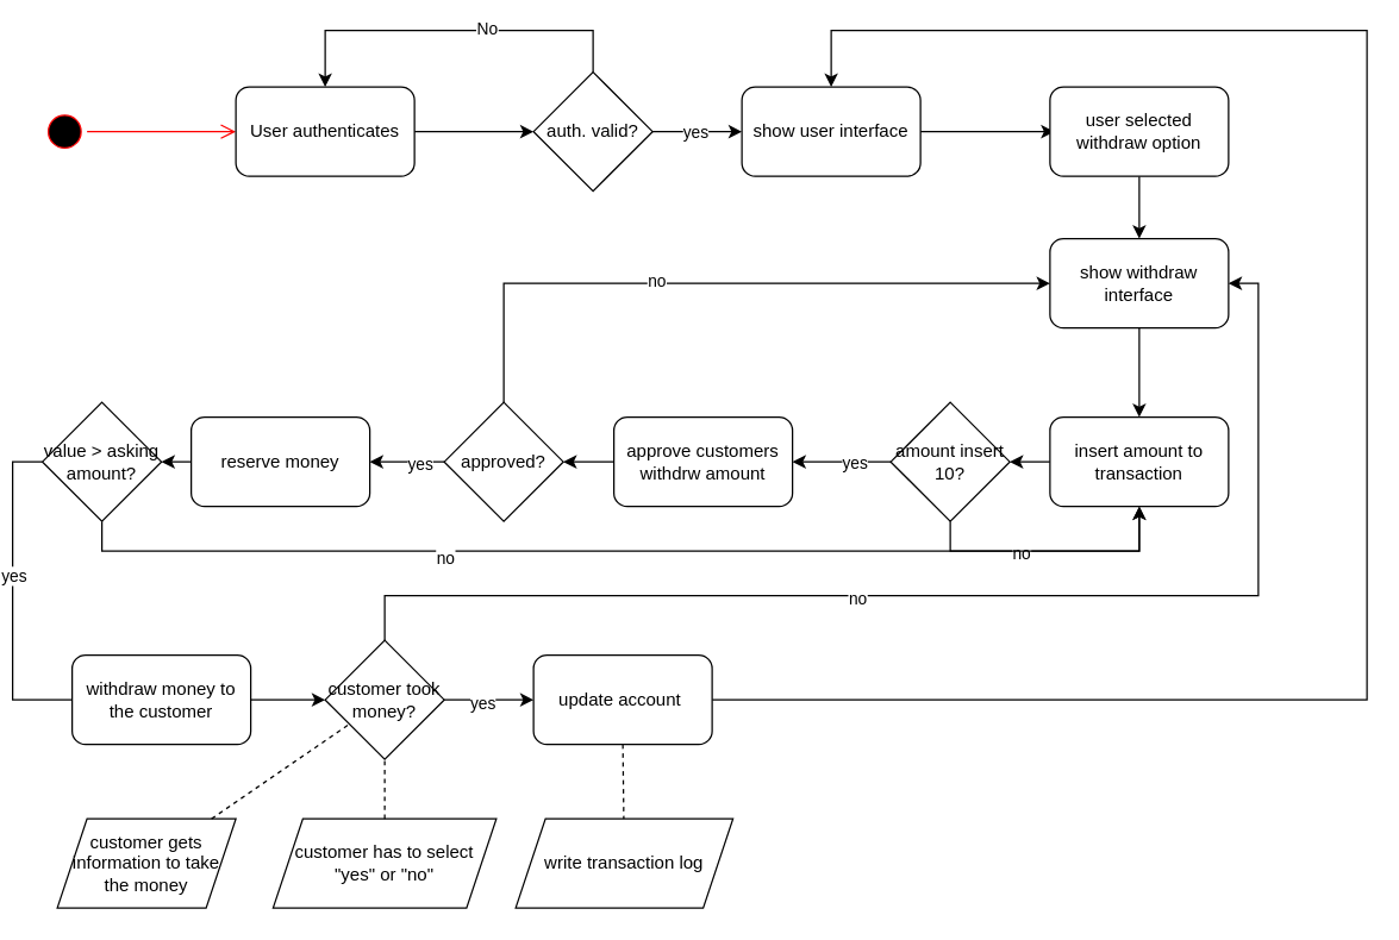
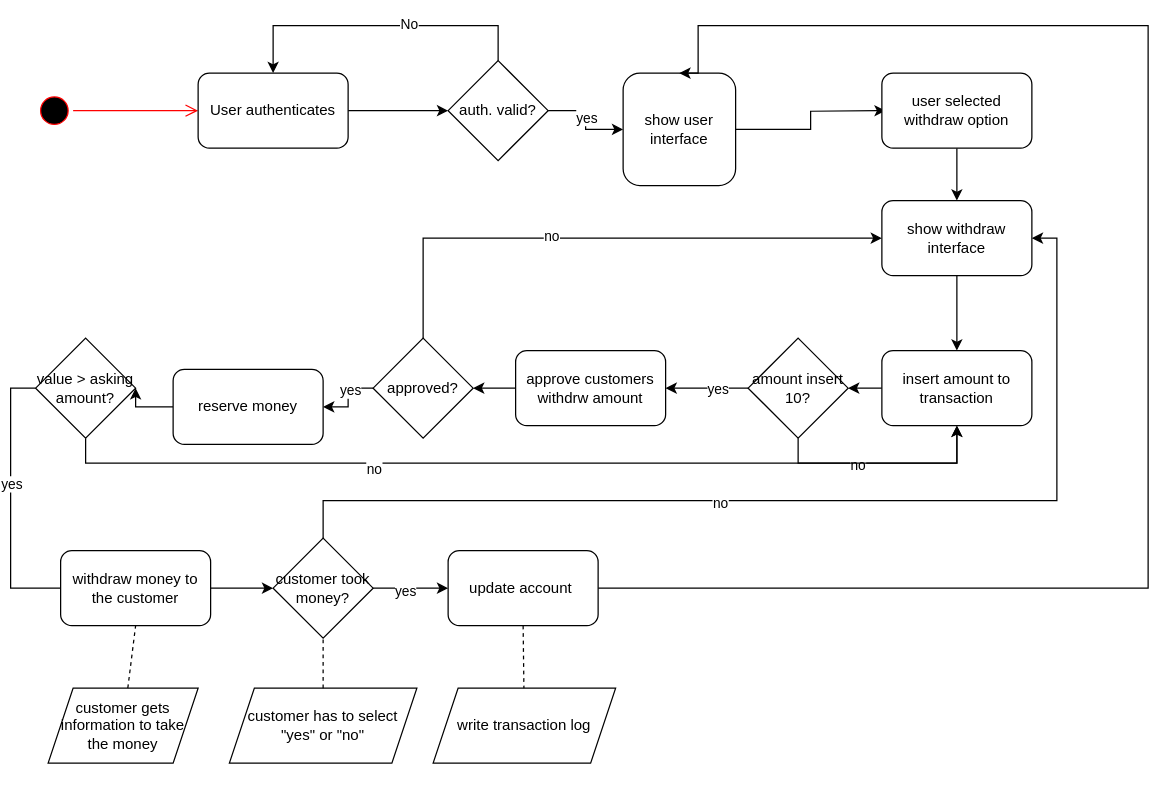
- <mxCell id="12" value="show user interface" style="rounded=1;whiteSpace=wrap;html=1;" vertex="1" parent="1"><mxGeometry x="490" y="58" width="120" height="60" as="geometry" /></mxCell>
+ <mxCell id="12" value="show user interface" style="rounded=1;whiteSpace=wrap;html=1;" vertex="1" parent="1"><mxGeometry x="490" y="58" width="90" height="90" as="geometry" /></mxCell>
- <mxCell id="30" value="reserve money" style="rounded=1;whiteSpace=wrap;html=1;" vertex="1" parent="1"><mxGeometry x="120" y="280" width="120" height="60" as="geometry" /></mxCell>
+ <mxCell id="30" value="reserve money" style="rounded=1;whiteSpace=wrap;html=1;" vertex="1" parent="1"><mxGeometry x="130" y="295" width="120" height="60" as="geometry" /></mxCell>
- <mxCell id="41" value="" style="endArrow=none;dashed=1;html=1;rounded=0;" edge="1" parent="1" source="40" target="46"><mxGeometry width="50" height="50" relative="1" as="geometry"><mxPoint x="420" y="600" as="sourcePoint" /><mxPoint x="470" y="550" as="targetPoint" /></mxGeometry></mxCell>
+ <mxCell id="41" value="" style="endArrow=none;dashed=1;html=1;rounded=0;entryX=0.5;entryY=1;entryDx=0;entryDy=0;" edge="1" parent="1" source="40" target="32"><mxGeometry width="50" height="50" relative="1" as="geometry"><mxPoint x="420" y="600" as="sourcePoint" /><mxPoint x="470" y="550" as="targetPoint" /></mxGeometry></mxCell>
